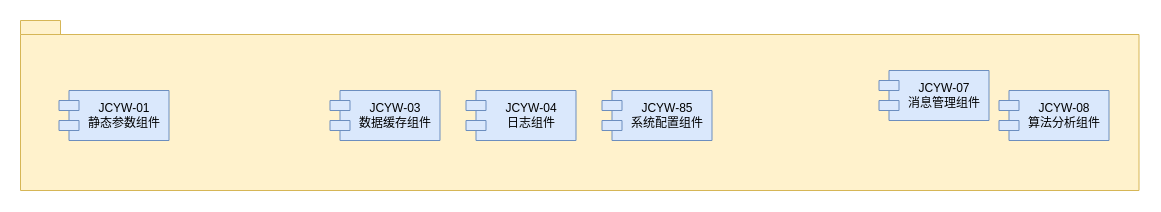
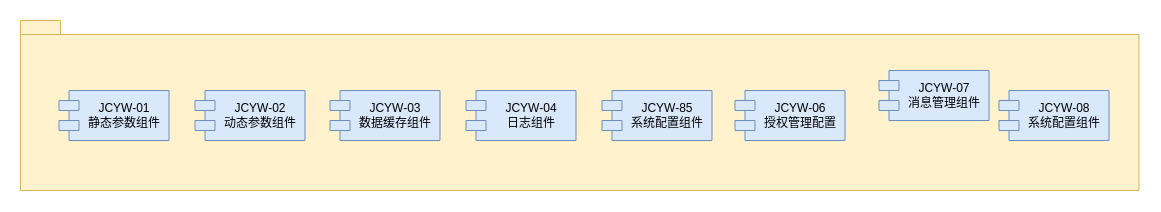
+ <mxCell id="4" value="JCYW-02&#10;动态参数组件" style="shape=module;align=center;spacingLeft=20;align=center;verticalAlign=middle;whiteSpace=wrap;labelPosition=center;verticalLabelPosition=middle;fillColor=#dae8fc;strokeColor=#6c8ebf;" parent="1" vertex="1"><mxGeometry x="194.5" y="90" width="110" height="50" as="geometry" /></mxCell>
+ <mxCell id="8" value="JCYW-06&#10;授权管理配置" style="shape=module;align=center;spacingLeft=20;align=center;verticalAlign=middle;whiteSpace=wrap;labelPosition=center;verticalLabelPosition=middle;fillColor=#dae8fc;strokeColor=#6c8ebf;" parent="1" vertex="1"><mxGeometry x="734.5" y="90" width="110" height="50" as="geometry" /></mxCell>
- <mxCell id="10" value="JCYW-08&#10;算法分析组件" style="shape=module;align=center;spacingLeft=20;align=center;verticalAlign=middle;whiteSpace=wrap;labelPosition=center;verticalLabelPosition=middle;fillColor=#dae8fc;strokeColor=#6c8ebf;" parent="1" vertex="1"><mxGeometry x="998.5" y="90" width="110" height="50" as="geometry" /></mxCell>
+ <mxCell id="10" value="JCYW-08&#10;系统配置组件" style="shape=module;align=center;spacingLeft=20;align=center;verticalAlign=middle;whiteSpace=wrap;labelPosition=center;verticalLabelPosition=middle;fillColor=#dae8fc;strokeColor=#6c8ebf;" parent="1" vertex="1"><mxGeometry x="998.5" y="90" width="110" height="50" as="geometry" /></mxCell>
